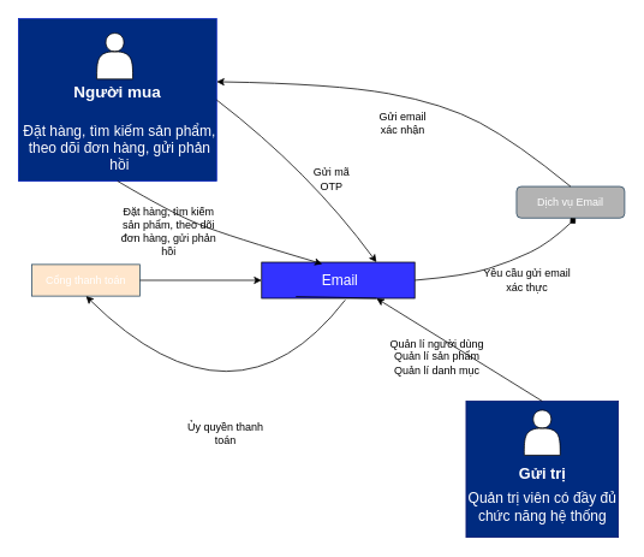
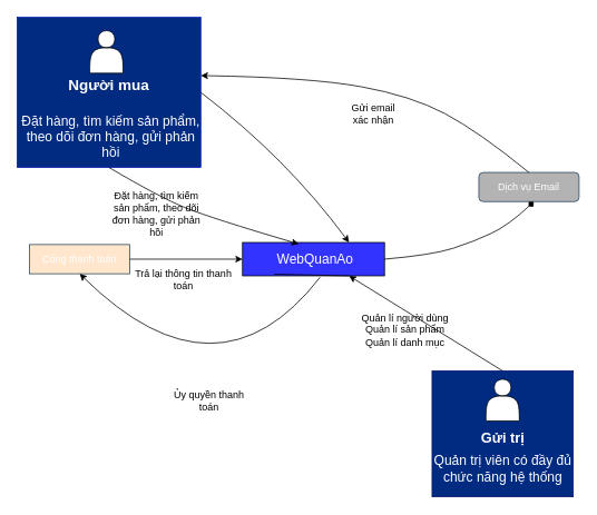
- <mxCell id="27" value="Gửi mã OTP" style="text;html=1;align=center;verticalAlign=middle;whiteSpace=wrap;rounded=0;" vertex="1" parent="1"><mxGeometry x="338" y="183" width="60" height="30" as="geometry" /></mxCell>
- <mxCell id="10" value="&lt;span style=&quot;font-size: 16px;&quot;&gt;&lt;font style=&quot;color: light-dark(rgb(255, 255, 255), rgb(255, 255, 255));&quot;&gt;&amp;nbsp;Email&lt;/font&gt;&lt;/span&gt;" style="rounded=0;whiteSpace=wrap;html=1;fillColor=#3333FF;" parent="1" vertex="1"><mxGeometry x="290" y="290" width="170" height="40" as="geometry" /></mxCell>
+ <mxCell id="10" value="&lt;span style=&quot;font-size: 16px;&quot;&gt;&lt;font style=&quot;color: light-dark(rgb(255, 255, 255), rgb(255, 255, 255));&quot;&gt;&amp;nbsp;WebQuanAo&lt;/font&gt;&lt;/span&gt;" style="rounded=0;whiteSpace=wrap;html=1;fillColor=#3333FF;" parent="1" vertex="1"><mxGeometry x="290" y="290" width="170" height="40" as="geometry" /></mxCell>
- <mxCell id="25" value="Yêu cầu gửi email xác thực" style="text;html=1;align=center;verticalAlign=middle;whiteSpace=wrap;rounded=0;" vertex="1" parent="1"><mxGeometry x="530.5" y="295" width="107.5" height="30" as="geometry" /></mxCell>
+ <mxCell id="15" value="Trả lại thông tin thanh toán" style="text;html=1;align=center;verticalAlign=middle;whiteSpace=wrap;rounded=0;" parent="1" vertex="1"><mxGeometry x="155" y="320" width="129" height="30" as="geometry" /></mxCell>
